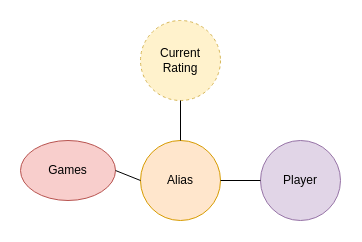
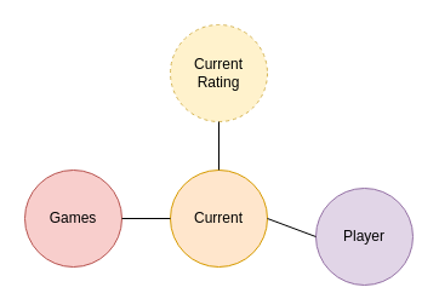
- <mxCell id="7" value="Games" style="ellipse;whiteSpace=wrap;html=1;aspect=fixed;fillColor=#f8cecc;strokeColor=#b85450;" parent="1" vertex="1"><mxGeometry x="20" y="140" width="95" height="60" as="geometry" /></mxCell>
+ <mxCell id="7" value="Games" style="ellipse;whiteSpace=wrap;html=1;aspect=fixed;fillColor=#f8cecc;strokeColor=#b85450;" parent="1" vertex="1"><mxGeometry x="20" y="140" width="80" height="80" as="geometry" /></mxCell>
- <mxCell id="2" value="Alias" style="ellipse;whiteSpace=wrap;html=1;aspect=fixed;labelBorderColor=none;fillColor=#ffe6cc;strokeColor=#d79b00;" parent="1" vertex="1"><mxGeometry x="140" y="140" width="80" height="80" as="geometry" /></mxCell>
+ <mxCell id="2" value="Current" style="ellipse;whiteSpace=wrap;html=1;aspect=fixed;labelBorderColor=none;fillColor=#ffe6cc;strokeColor=#d79b00;" parent="1" vertex="1"><mxGeometry x="140" y="140" width="80" height="80" as="geometry" /></mxCell>
- <mxCell id="3" value="Player" style="ellipse;whiteSpace=wrap;html=1;aspect=fixed;labelBorderColor=none;fillColor=#e1d5e7;strokeColor=#9673a6;" parent="1" vertex="1"><mxGeometry x="260" y="140" width="80" height="80" as="geometry" /></mxCell>
+ <mxCell id="3" value="Player" style="ellipse;whiteSpace=wrap;html=1;aspect=fixed;labelBorderColor=none;fillColor=#e1d5e7;strokeColor=#9673a6;" parent="1" vertex="1"><mxGeometry x="260" y="155" width="80" height="80" as="geometry" /></mxCell>
